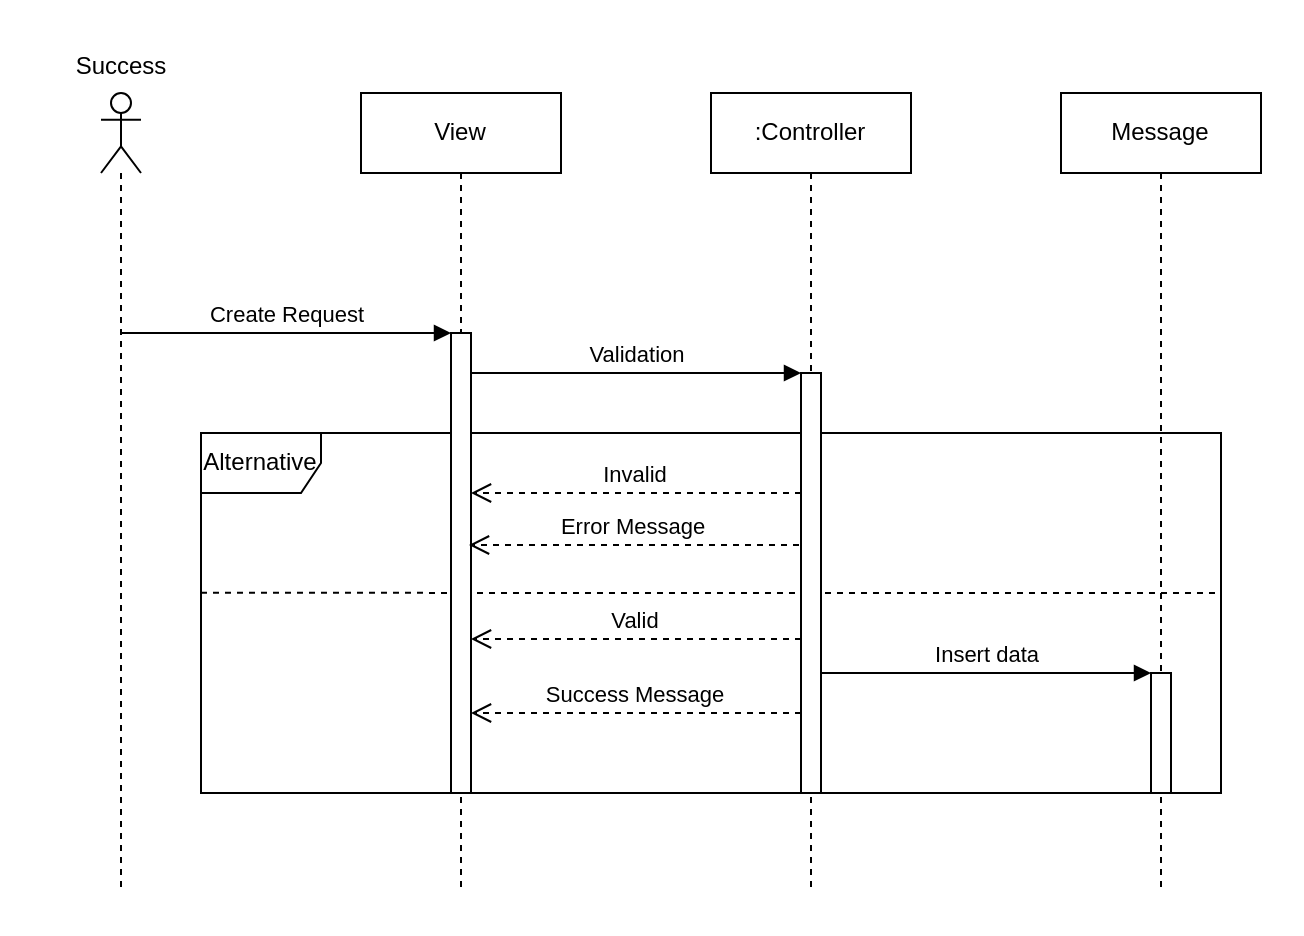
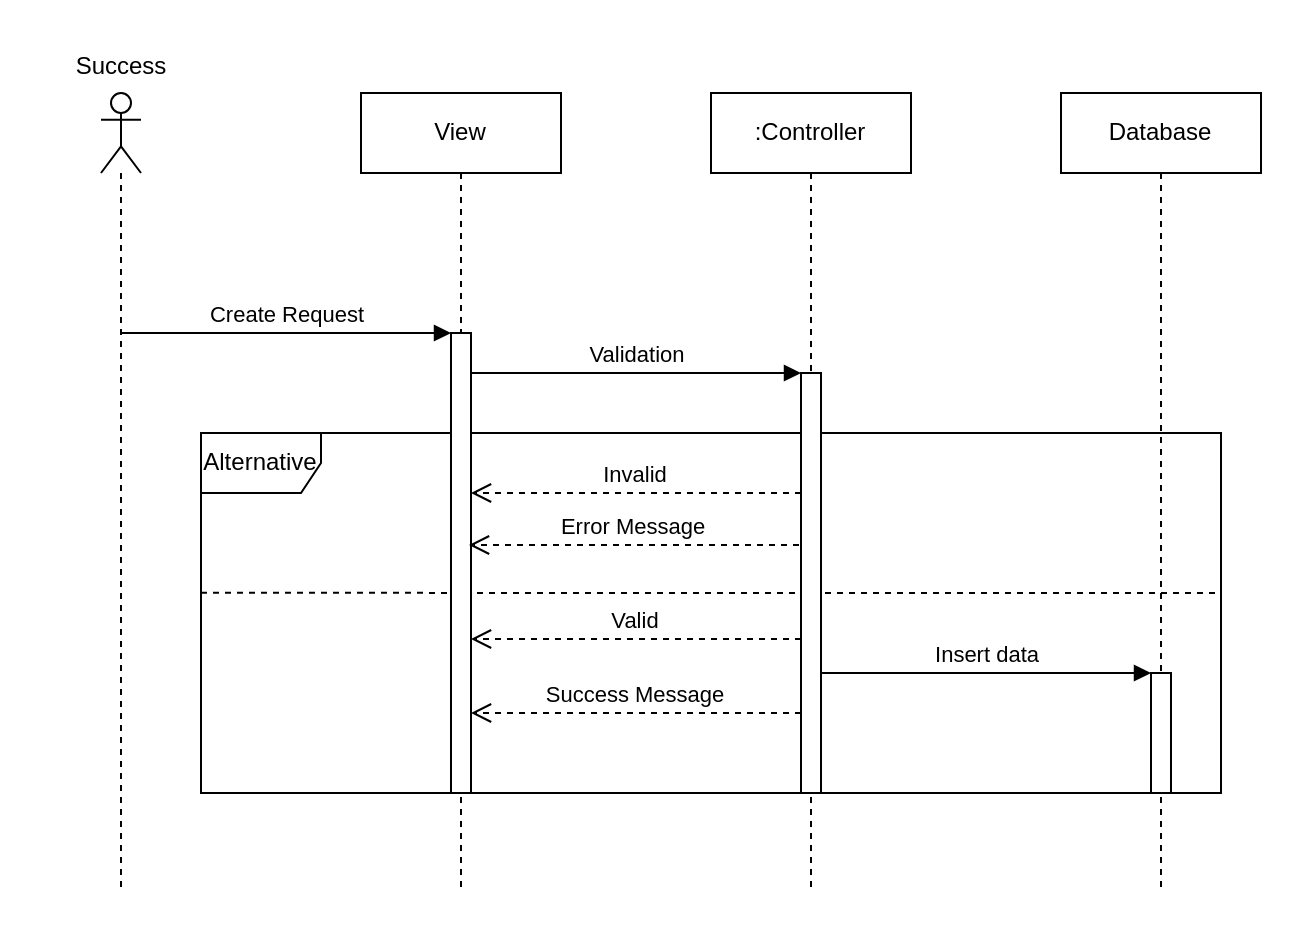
- <mxCell id="10" value="Message" style="shape=umlLifeline;perimeter=lifelinePerimeter;whiteSpace=wrap;html=1;container=1;dropTarget=0;collapsible=0;recursiveResize=0;outlineConnect=0;portConstraint=eastwest;newEdgeStyle={&quot;curved&quot;:0,&quot;rounded&quot;:0};" vertex="1" parent="1"><mxGeometry x="530" y="46" width="100" height="400" as="geometry" /></mxCell>
+ <mxCell id="10" value="Database" style="shape=umlLifeline;perimeter=lifelinePerimeter;whiteSpace=wrap;html=1;container=1;dropTarget=0;collapsible=0;recursiveResize=0;outlineConnect=0;portConstraint=eastwest;newEdgeStyle={&quot;curved&quot;:0,&quot;rounded&quot;:0};" vertex="1" parent="1"><mxGeometry x="530" y="46" width="100" height="400" as="geometry" /></mxCell>
